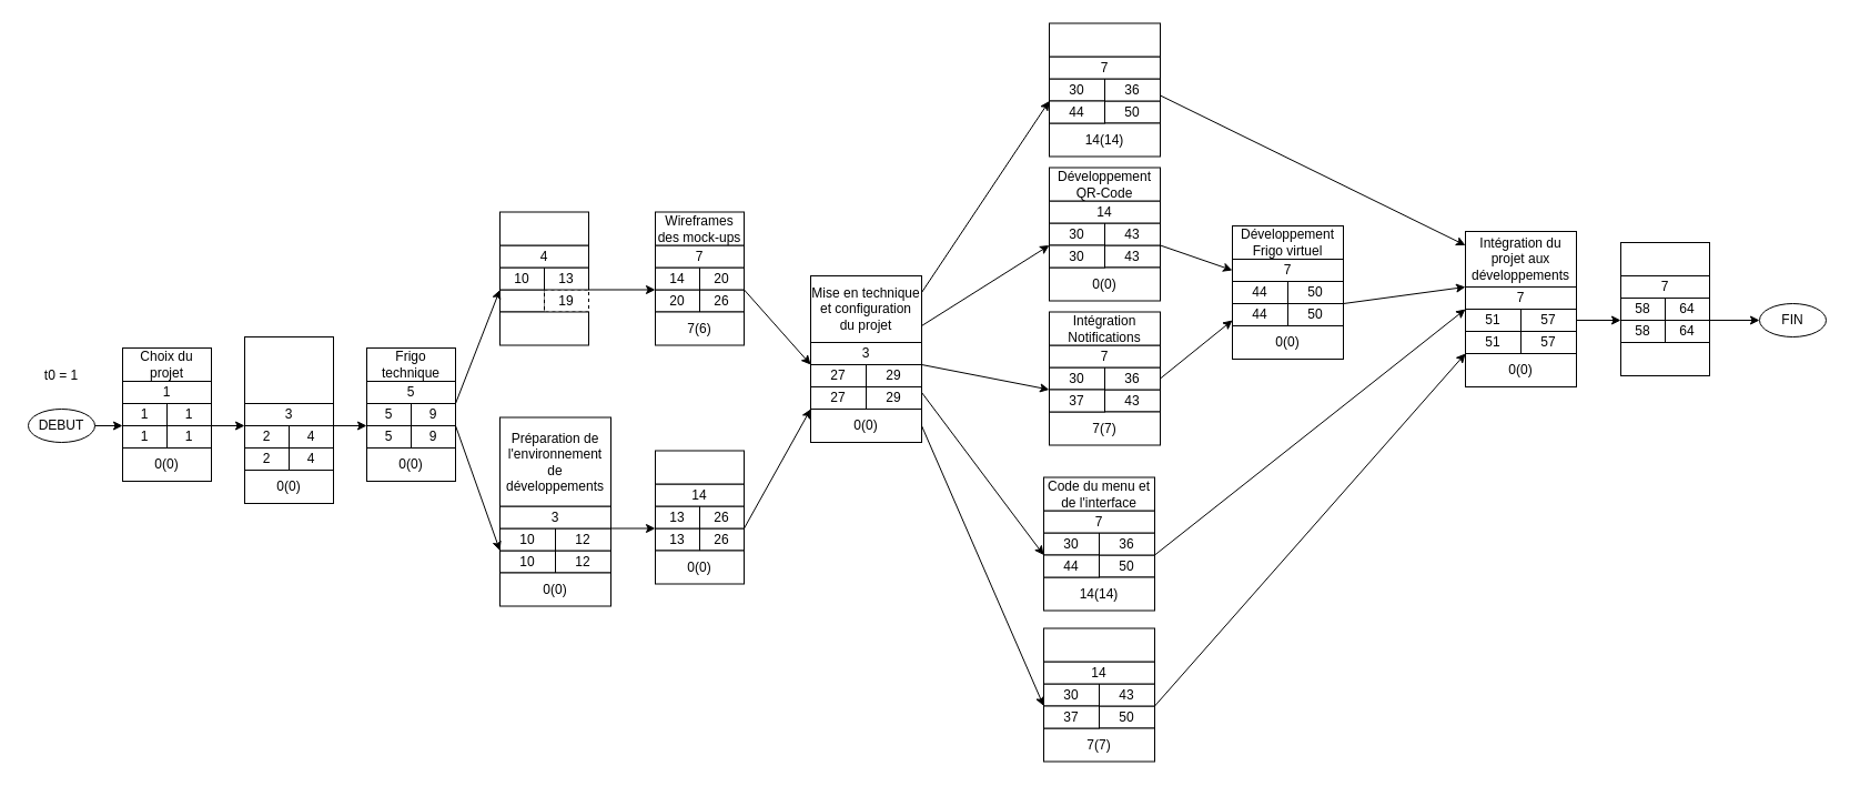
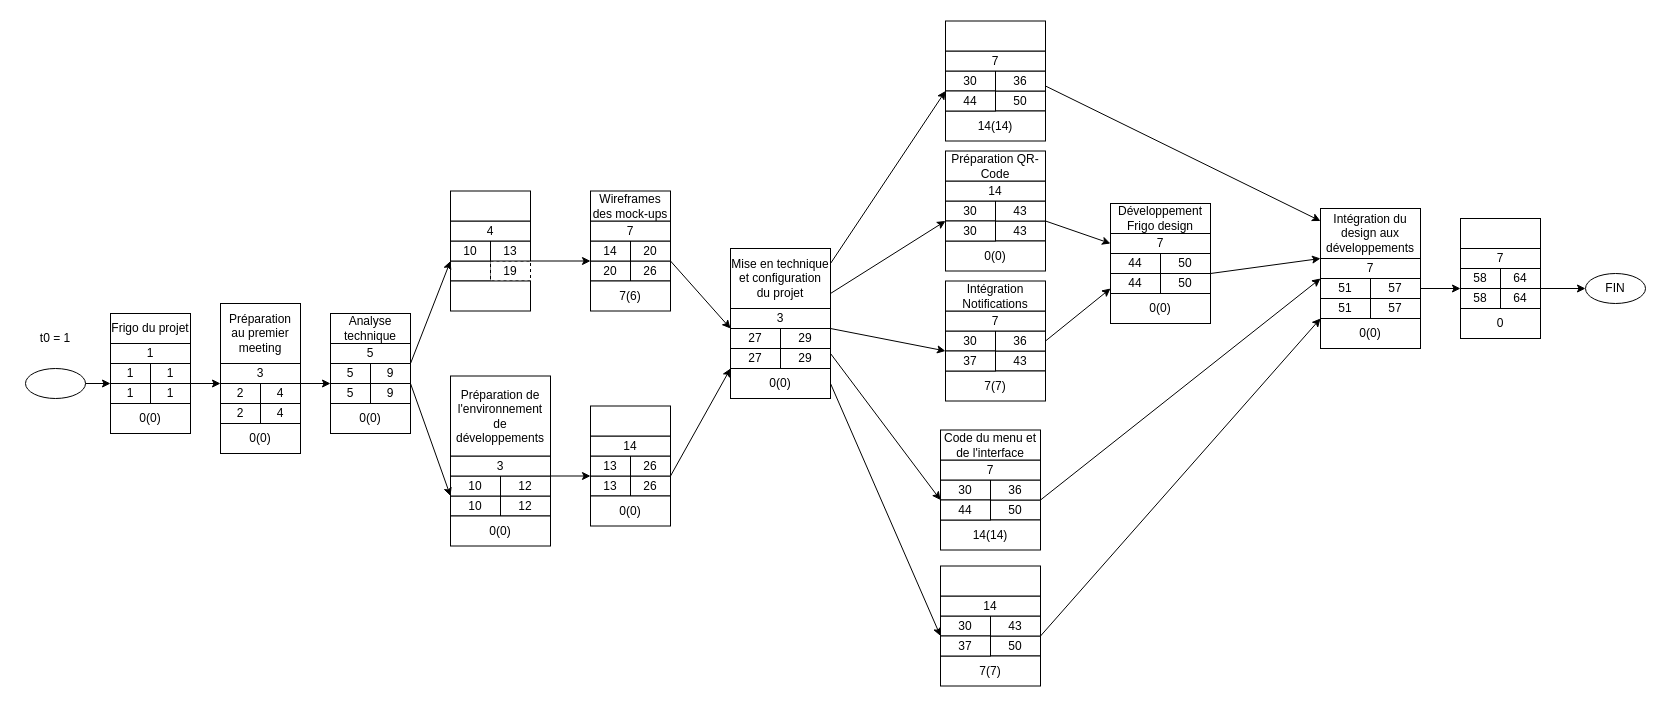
- <mxCell id="141" value="Développement QR-Code" style="text;html=1;strokeColor=none;fillColor=none;align=center;verticalAlign=middle;whiteSpace=wrap;rounded=0;" vertex="1" parent="1"><mxGeometry x="945" y="150.5" width="100" height="30" as="geometry" /></mxCell>
+ <mxCell id="141" value="Préparation QR-Code" style="text;html=1;strokeColor=none;fillColor=none;align=center;verticalAlign=middle;whiteSpace=wrap;rounded=0;" vertex="1" parent="1"><mxGeometry x="945" y="150.5" width="100" height="30" as="geometry" /></mxCell>
- <mxCell id="129" value="Développement Frigo virtuel" style="text;html=1;strokeColor=none;fillColor=none;align=center;verticalAlign=middle;whiteSpace=wrap;rounded=0;" vertex="1" parent="1"><mxGeometry x="1110" y="203" width="100" height="30" as="geometry" /></mxCell>
+ <mxCell id="129" value="Développement Frigo design" style="text;html=1;strokeColor=none;fillColor=none;align=center;verticalAlign=middle;whiteSpace=wrap;rounded=0;" vertex="1" parent="1"><mxGeometry x="1110" y="203" width="100" height="30" as="geometry" /></mxCell>
- <mxCell id="211" value="Intégration du projet aux développements" style="text;html=1;strokeColor=none;fillColor=none;align=center;verticalAlign=middle;whiteSpace=wrap;rounded=0;" vertex="1" parent="1"><mxGeometry x="1320" y="218" width="100" height="30" as="geometry" /></mxCell>
+ <mxCell id="211" value="Intégration du design aux développements" style="text;html=1;strokeColor=none;fillColor=none;align=center;verticalAlign=middle;whiteSpace=wrap;rounded=0;" vertex="1" parent="1"><mxGeometry x="1320" y="218" width="100" height="30" as="geometry" /></mxCell>
+ <mxCell id="92" value="0" style="text;html=1;strokeColor=none;fillColor=none;align=center;verticalAlign=middle;whiteSpace=wrap;rounded=0;" vertex="1" parent="1"><mxGeometry x="1480" y="313" width="40" height="20" as="geometry" /></mxCell>
- <mxCell id="14" value="Choix du projet" style="text;html=1;strokeColor=none;fillColor=none;align=center;verticalAlign=middle;whiteSpace=wrap;rounded=0;" parent="1" vertex="1"><mxGeometry x="110" y="318" width="80" height="20" as="geometry" /></mxCell>
+ <mxCell id="14" value="Frigo du projet" style="text;html=1;strokeColor=none;fillColor=none;align=center;verticalAlign=middle;whiteSpace=wrap;rounded=0;" parent="1" vertex="1"><mxGeometry x="110" y="318" width="80" height="20" as="geometry" /></mxCell>
- <mxCell id="33" value="Frigo technique" style="text;html=1;strokeColor=none;fillColor=none;align=center;verticalAlign=middle;whiteSpace=wrap;rounded=0;" vertex="1" parent="1"><mxGeometry x="350" y="318" width="40" height="20" as="geometry" /></mxCell>
+ <mxCell id="33" value="Analyse technique" style="text;html=1;strokeColor=none;fillColor=none;align=center;verticalAlign=middle;whiteSpace=wrap;rounded=0;" vertex="1" parent="1"><mxGeometry x="350" y="318" width="40" height="20" as="geometry" /></mxCell>
+ <mxCell id="106" value="Préparation au premier meeting" style="text;html=1;strokeColor=none;fillColor=none;align=center;verticalAlign=middle;whiteSpace=wrap;rounded=0;" vertex="1" parent="1"><mxGeometry x="220" y="303" width="80" height="60" as="geometry" /></mxCell>
- <mxCell id="16" value="DEBUT" style="text;html=1;strokeColor=none;fillColor=none;align=center;verticalAlign=middle;whiteSpace=wrap;rounded=0;" parent="1" vertex="1"><mxGeometry x="35" y="373" width="40" height="20" as="geometry" /></mxCell>
